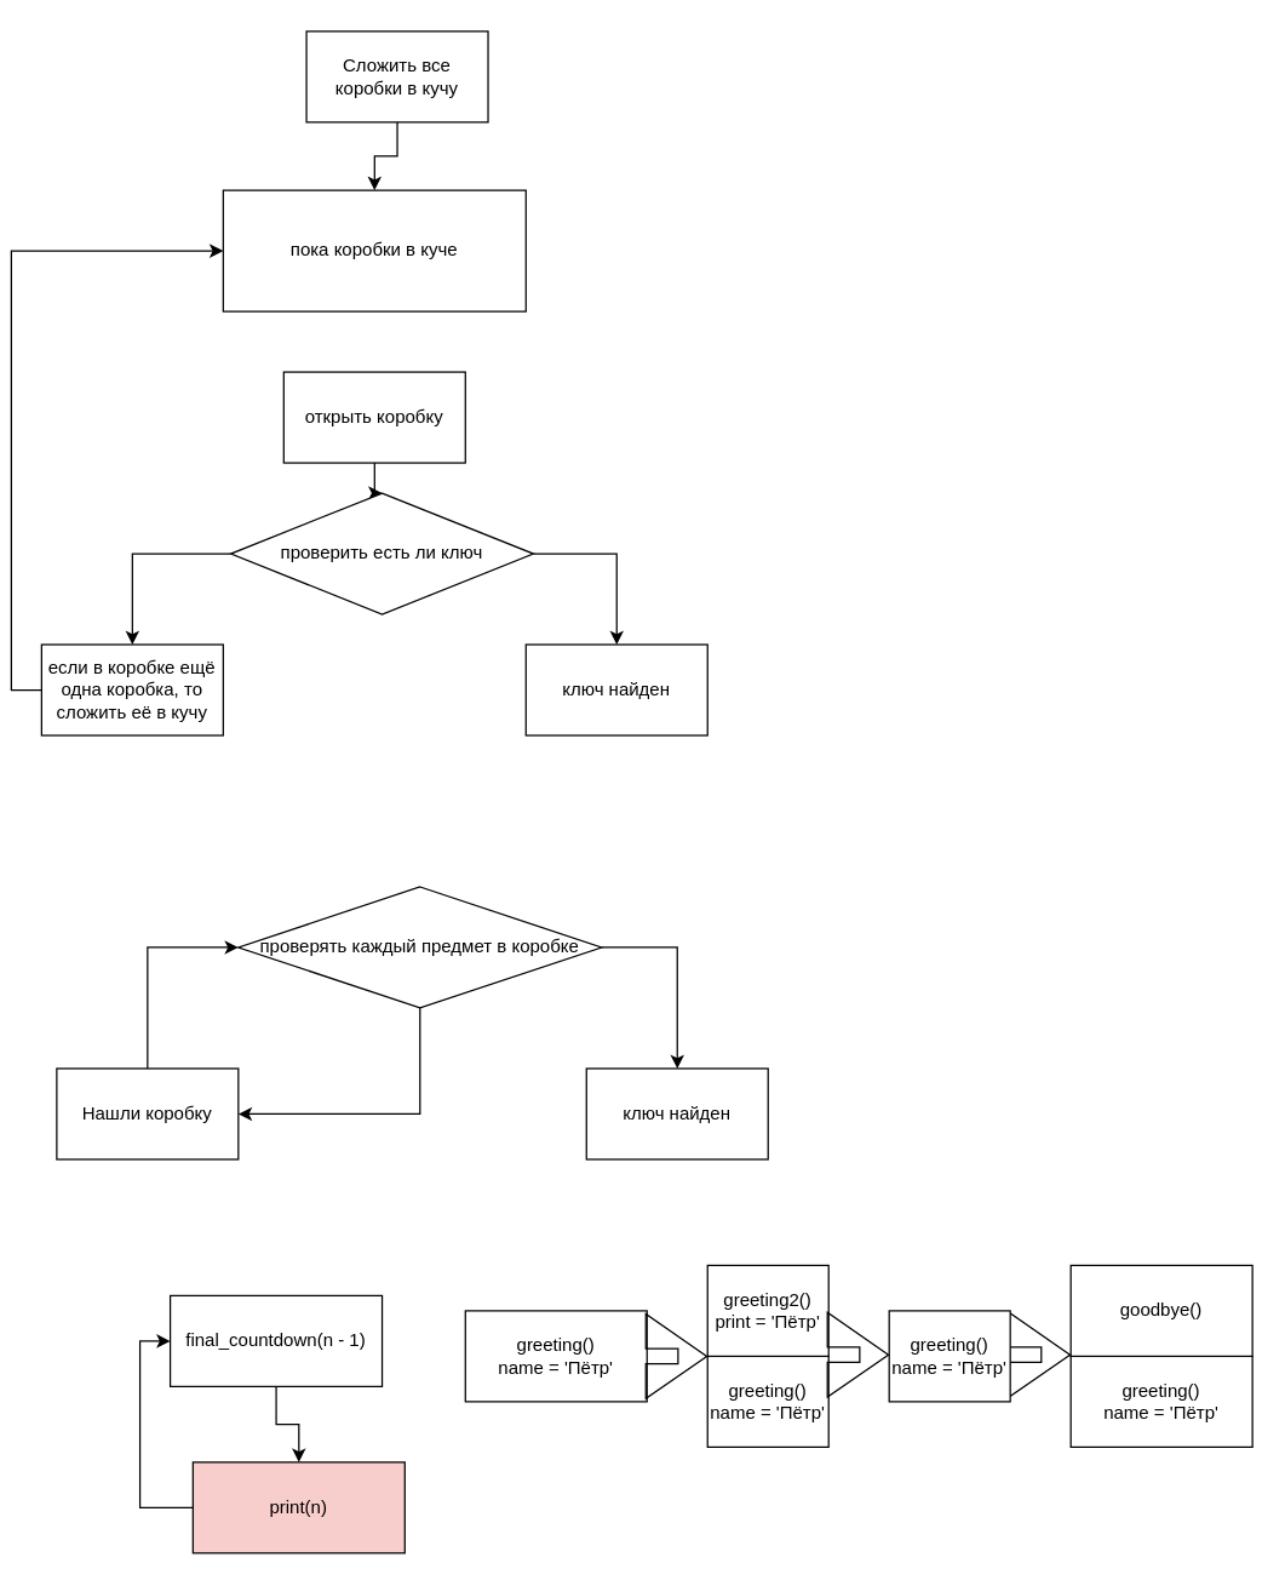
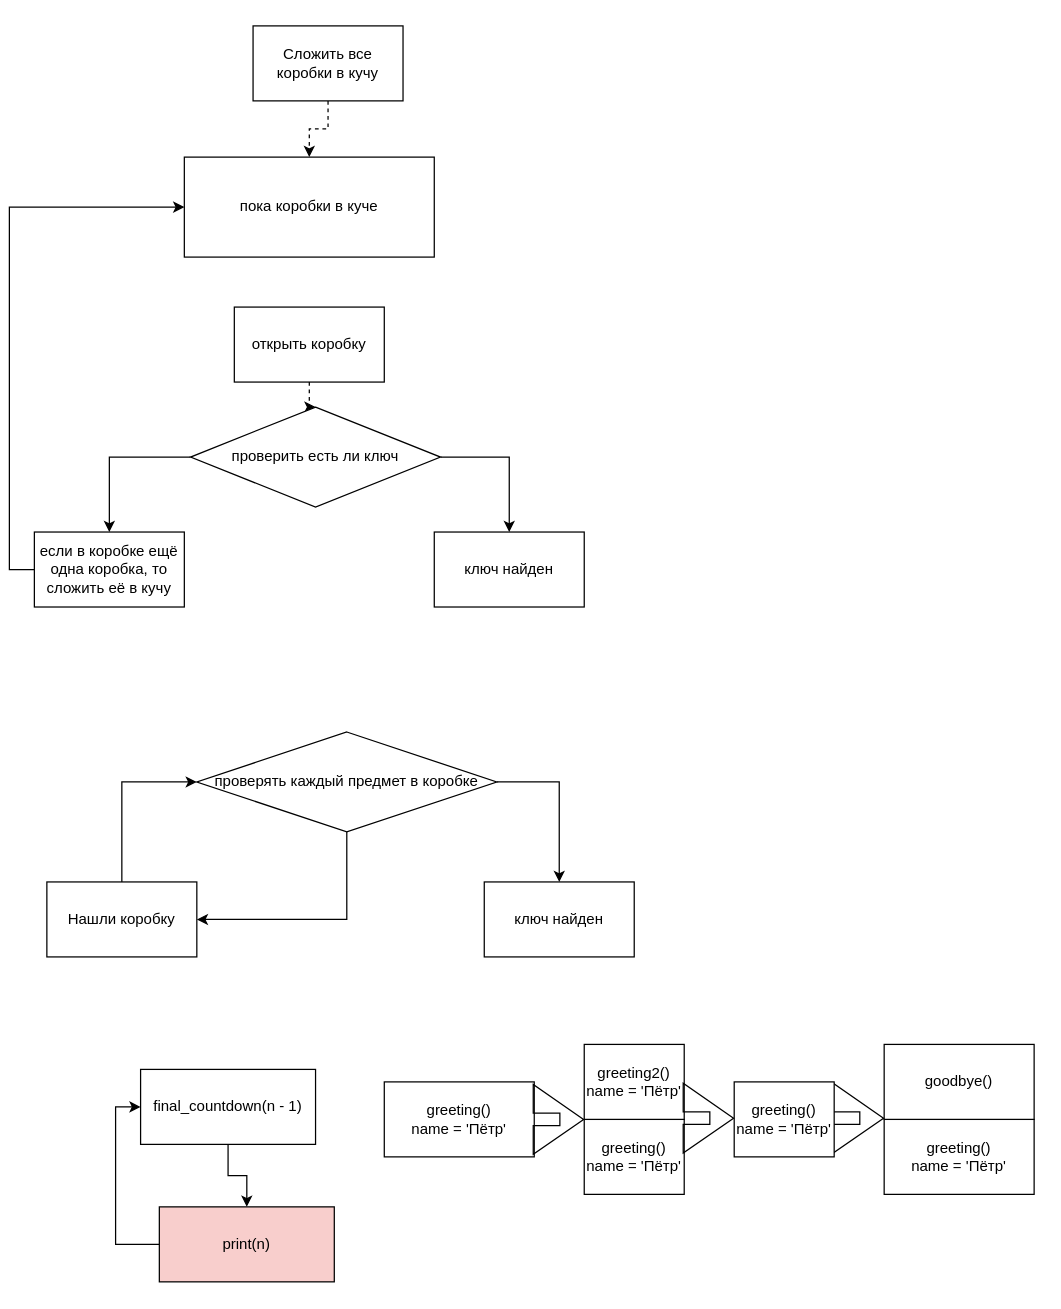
- <mxCell id="2" value="" style="edgeStyle=orthogonalEdgeStyle;rounded=0;orthogonalLoop=1;jettySize=auto;html=1;" edge="1" parent="1" source="3" target="4"><mxGeometry relative="1" as="geometry" /></mxCell>
+ <mxCell id="2" value="" style="edgeStyle=orthogonalEdgeStyle;rounded=0;orthogonalLoop=1;jettySize=auto;html=1;dashed=1;" edge="1" parent="1" source="3" target="4"><mxGeometry relative="1" as="geometry" /></mxCell>
- <mxCell id="5" value="" style="edgeStyle=orthogonalEdgeStyle;rounded=0;orthogonalLoop=1;jettySize=auto;html=1;" edge="1" parent="1" source="6" target="9"><mxGeometry relative="1" as="geometry" /></mxCell>
+ <mxCell id="5" value="" style="edgeStyle=orthogonalEdgeStyle;rounded=0;orthogonalLoop=1;jettySize=auto;html=1;dashed=1;" edge="1" parent="1" source="6" target="9"><mxGeometry relative="1" as="geometry" /></mxCell>
- <mxCell id="24" value="greeting2()&lt;div&gt;print = 'Пётр'&lt;/div&gt;" style="rounded=0;whiteSpace=wrap;html=1;" vertex="1" parent="1"><mxGeometry x="460" y="835" width="80" height="60" as="geometry" /></mxCell>
+ <mxCell id="24" value="greeting2()&lt;div&gt;name = 'Пётр'&lt;/div&gt;" style="rounded=0;whiteSpace=wrap;html=1;" vertex="1" parent="1"><mxGeometry x="460" y="835" width="80" height="60" as="geometry" /></mxCell>
